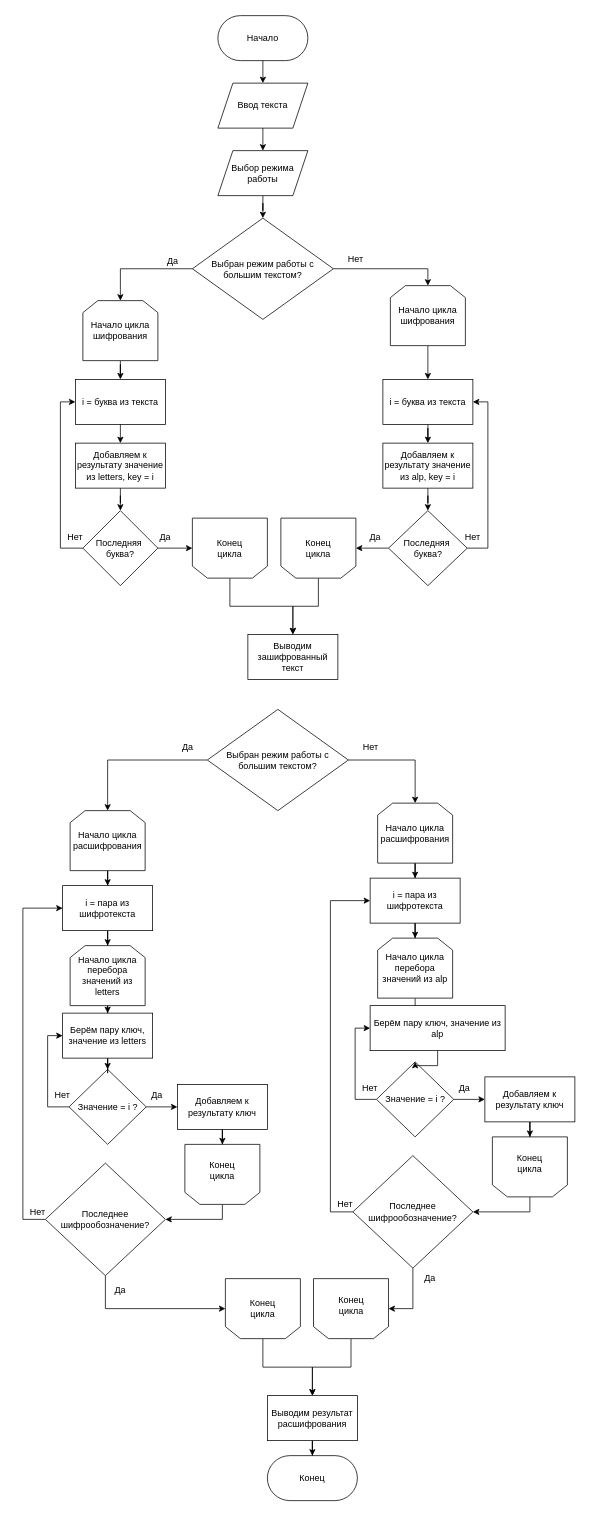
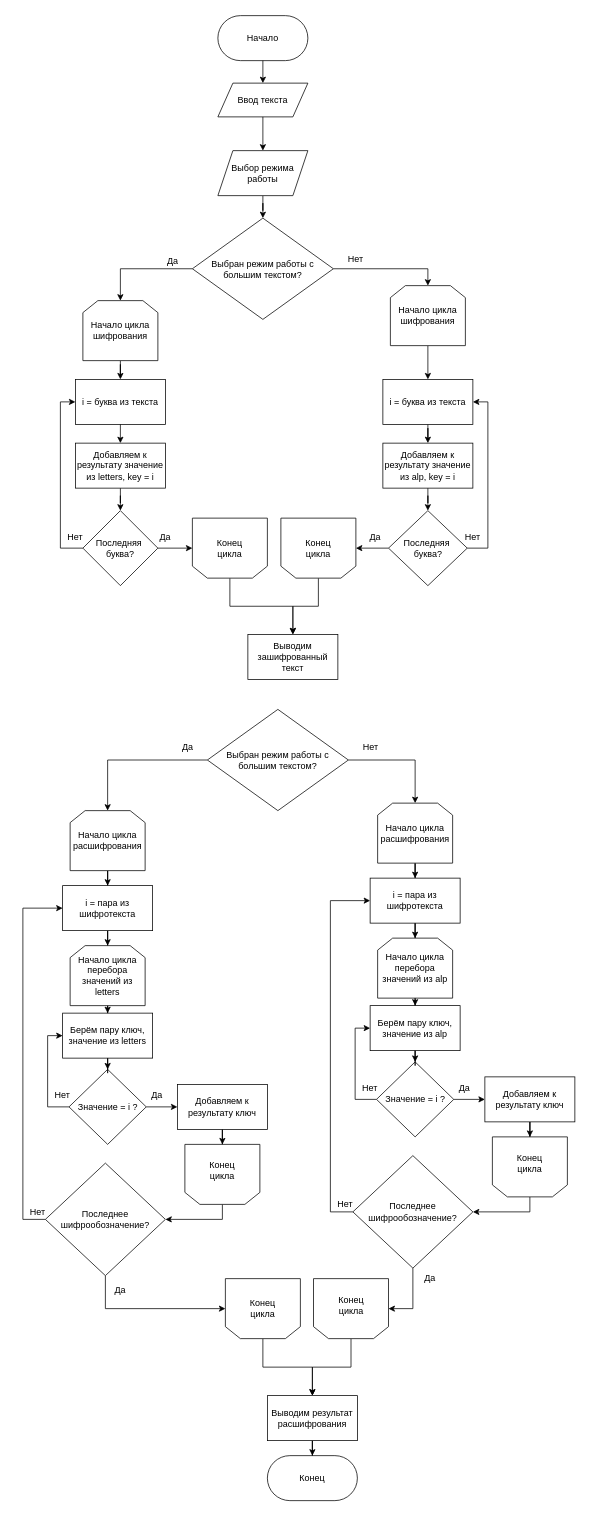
- <mxCell id="4" value="Ввод текста" style="shape=parallelogram;perimeter=parallelogramPerimeter;whiteSpace=wrap;html=1;fixedSize=1;" vertex="1" parent="1"><mxGeometry x="290" y="110" width="120" height="60" as="geometry" /></mxCell>
+ <mxCell id="4" value="Ввод текста" style="shape=parallelogram;perimeter=parallelogramPerimeter;whiteSpace=wrap;html=1;fixedSize=1;" vertex="1" parent="1"><mxGeometry x="290" y="110" width="120" height="45" as="geometry" /></mxCell>
- <mxCell id="92" value="Берём пару ключ, значение из alp" style="rounded=0;whiteSpace=wrap;html=1;" vertex="1" parent="1"><mxGeometry x="493" y="1340" width="180" height="60" as="geometry" /></mxCell>
+ <mxCell id="92" value="Берём пару ключ, значение из alp" style="rounded=0;whiteSpace=wrap;html=1;" vertex="1" parent="1"><mxGeometry x="493" y="1340" width="120" height="60" as="geometry" /></mxCell>
